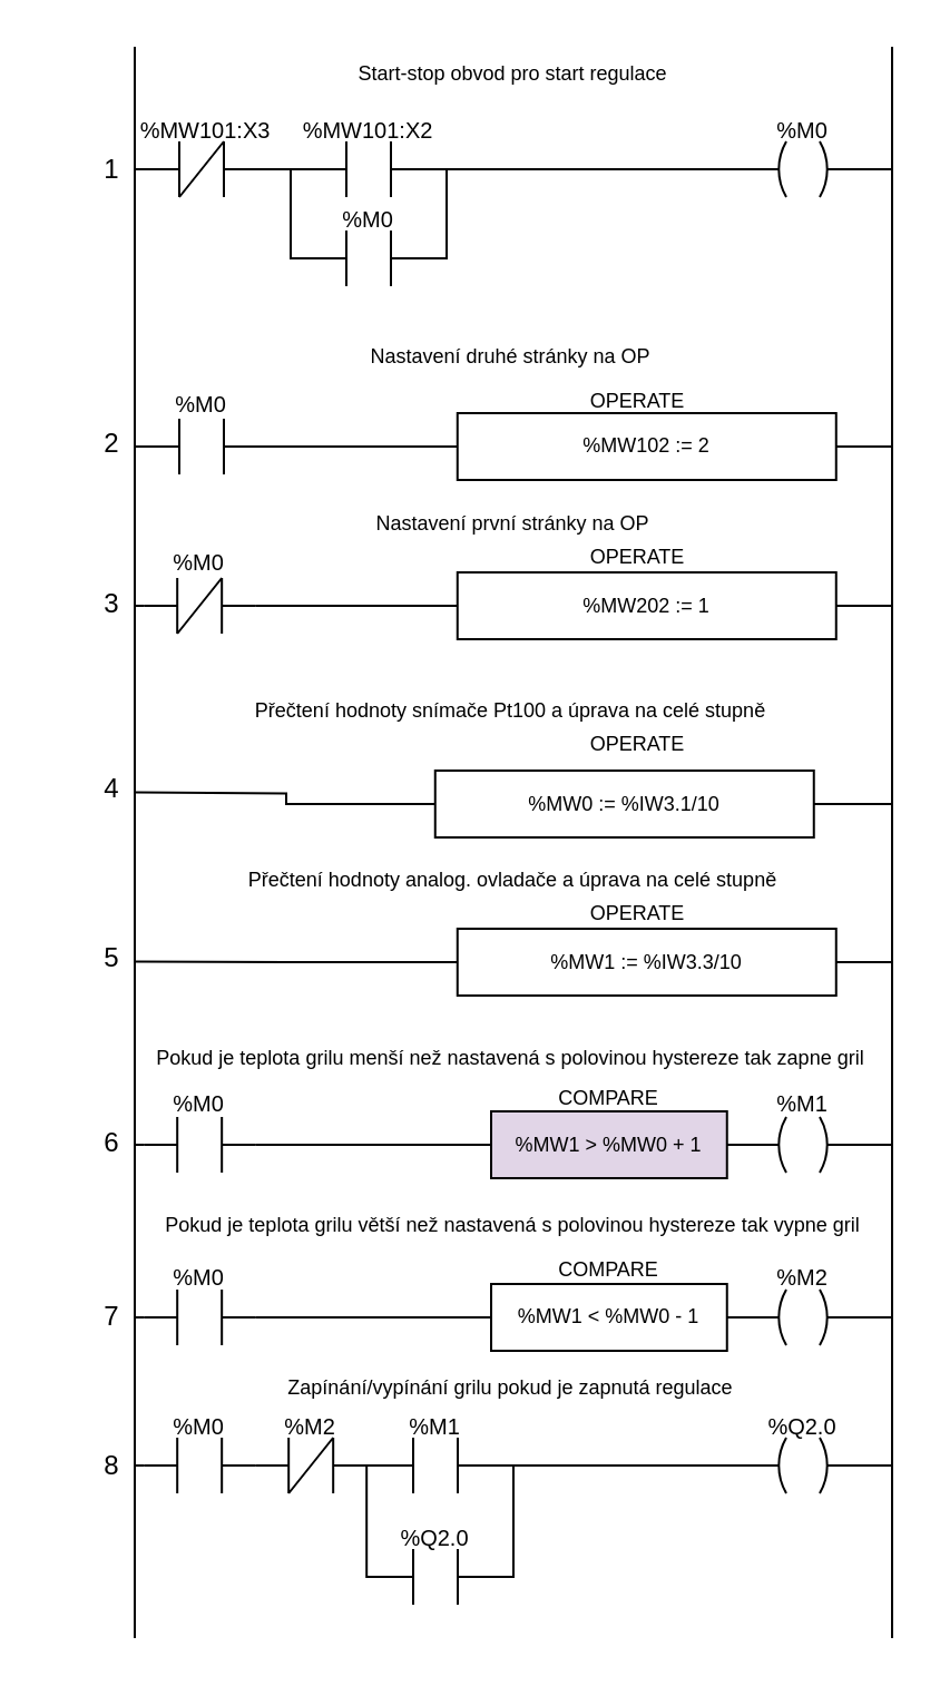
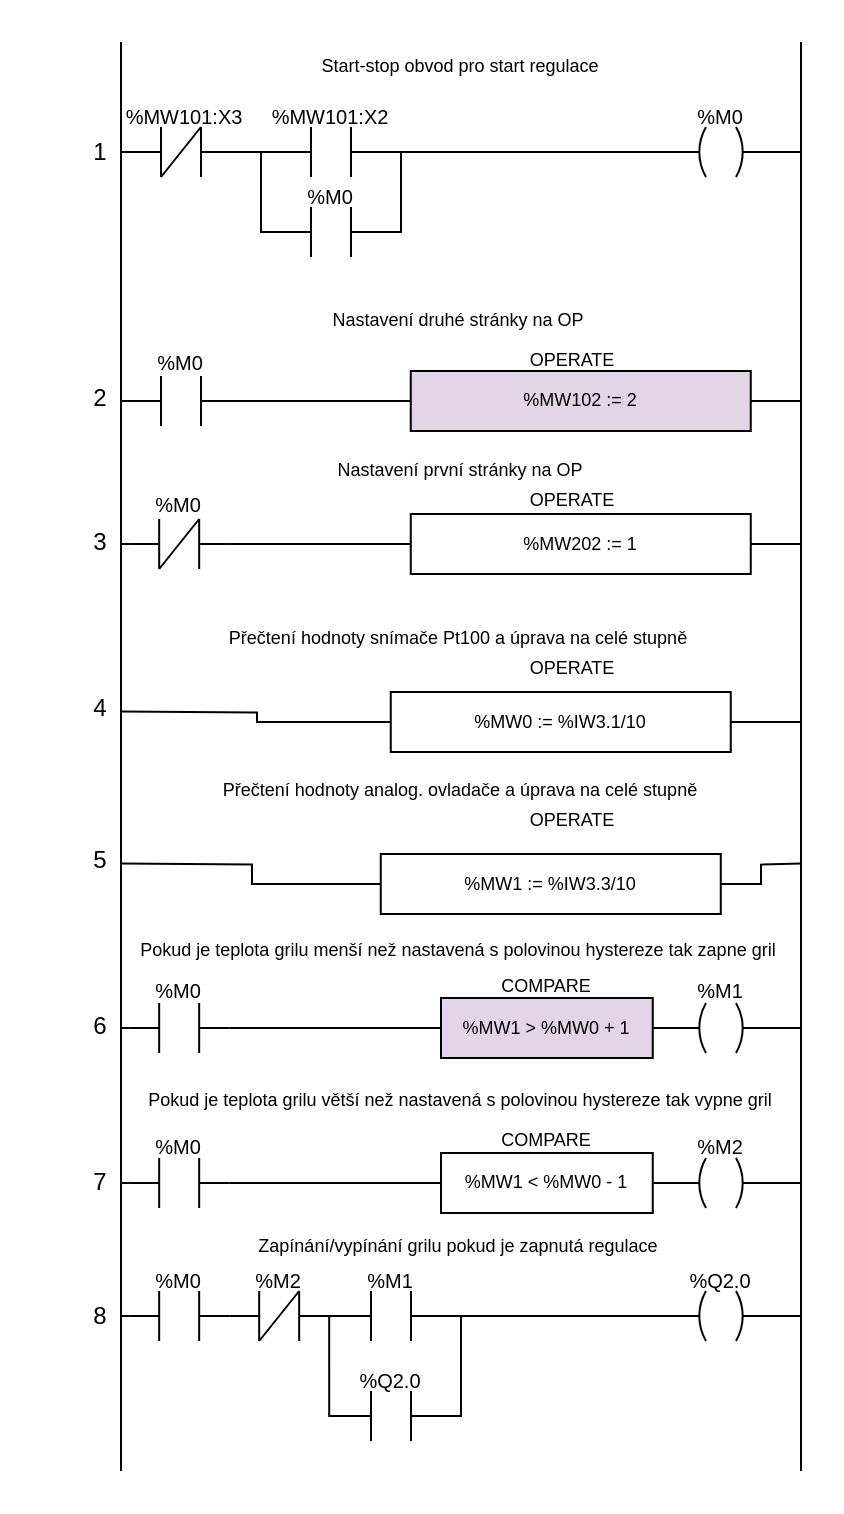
- <mxCell id="23" value="%MW102 := 2" style="rounded=0;whiteSpace=wrap;html=1;fontSize=9;strokeWidth=1;" parent="1" vertex="1"><mxGeometry x="204.88" y="185" width="170" height="30" as="geometry" /></mxCell>
+ <mxCell id="23" value="%MW102 := 2" style="rounded=0;whiteSpace=wrap;html=1;fontSize=9;strokeWidth=1;fillColor=#e1d5e7;" parent="1" vertex="1"><mxGeometry x="204.88" y="185" width="170" height="30" as="geometry" /></mxCell>
- <mxCell id="49" value="%MW1 := %IW3.3/10" style="rounded=0;whiteSpace=wrap;html=1;fontSize=9;strokeWidth=1;" vertex="1" parent="1"><mxGeometry x="204.88" y="416.5" width="170" height="30" as="geometry" /></mxCell>
+ <mxCell id="49" value="%MW1 := %IW3.3/10" style="rounded=0;whiteSpace=wrap;html=1;fontSize=9;strokeWidth=1;" vertex="1" parent="1"><mxGeometry x="189.88" y="426.5" width="170" height="30" as="geometry" /></mxCell>
